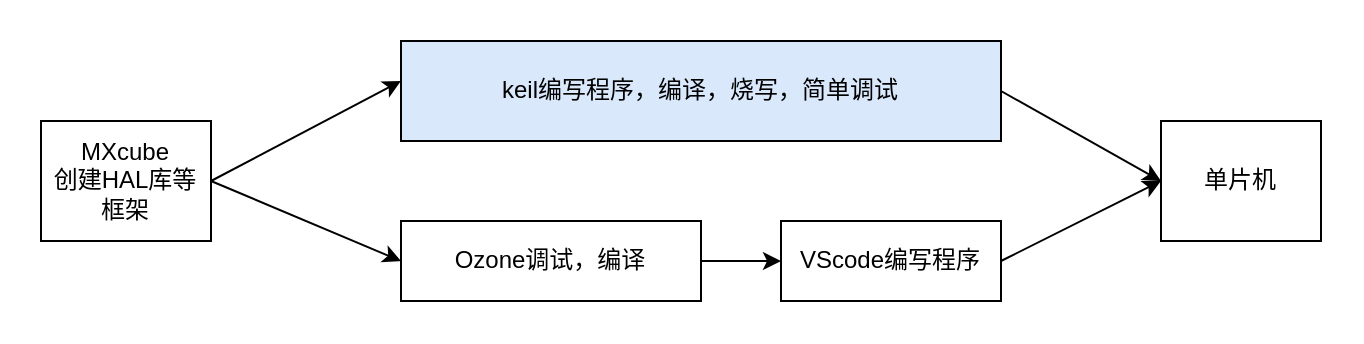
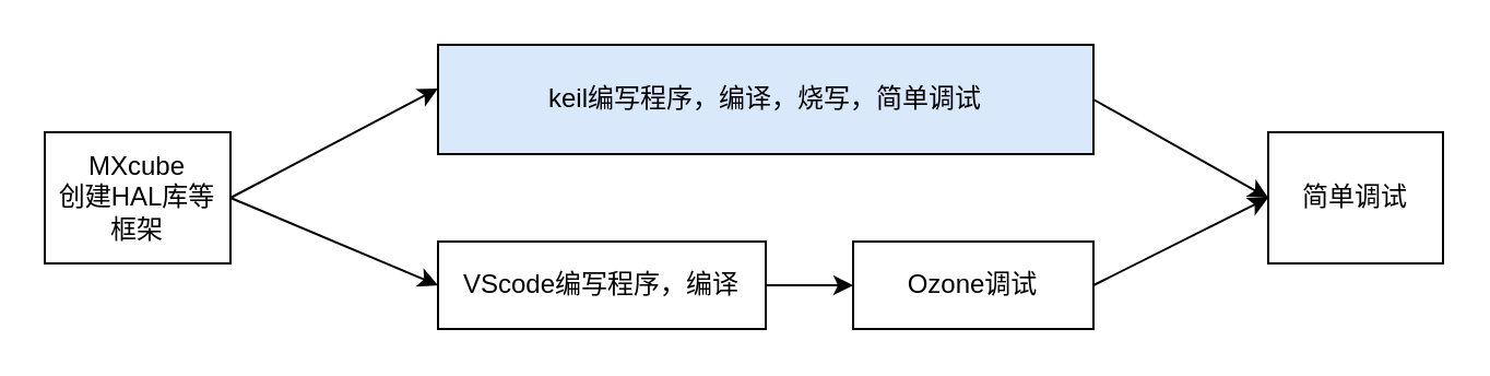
- <mxCell id="11" value="单片机" style="rounded=0;whiteSpace=wrap;html=1;" vertex="1" parent="1"><mxGeometry x="580" y="60" width="80" height="60" as="geometry" /></mxCell>
+ <mxCell id="11" value="简单调试" style="rounded=0;whiteSpace=wrap;html=1;" vertex="1" parent="1"><mxGeometry x="580" y="60" width="80" height="60" as="geometry" /></mxCell>
- <mxCell id="6" value="Ozone调试，编译" style="rounded=0;whiteSpace=wrap;html=1;" vertex="1" parent="1"><mxGeometry x="200" y="110" width="150" height="40" as="geometry" /></mxCell>
+ <mxCell id="6" value="VScode编写程序，编译" style="rounded=0;whiteSpace=wrap;html=1;" vertex="1" parent="1"><mxGeometry x="200" y="110" width="150" height="40" as="geometry" /></mxCell>
- <mxCell id="8" value="VScode编写程序" style="rounded=0;whiteSpace=wrap;html=1;" vertex="1" parent="1"><mxGeometry x="390" y="110" width="110" height="40" as="geometry" /></mxCell>
+ <mxCell id="8" value="Ozone调试" style="rounded=0;whiteSpace=wrap;html=1;" vertex="1" parent="1"><mxGeometry x="390" y="110" width="110" height="40" as="geometry" /></mxCell>
